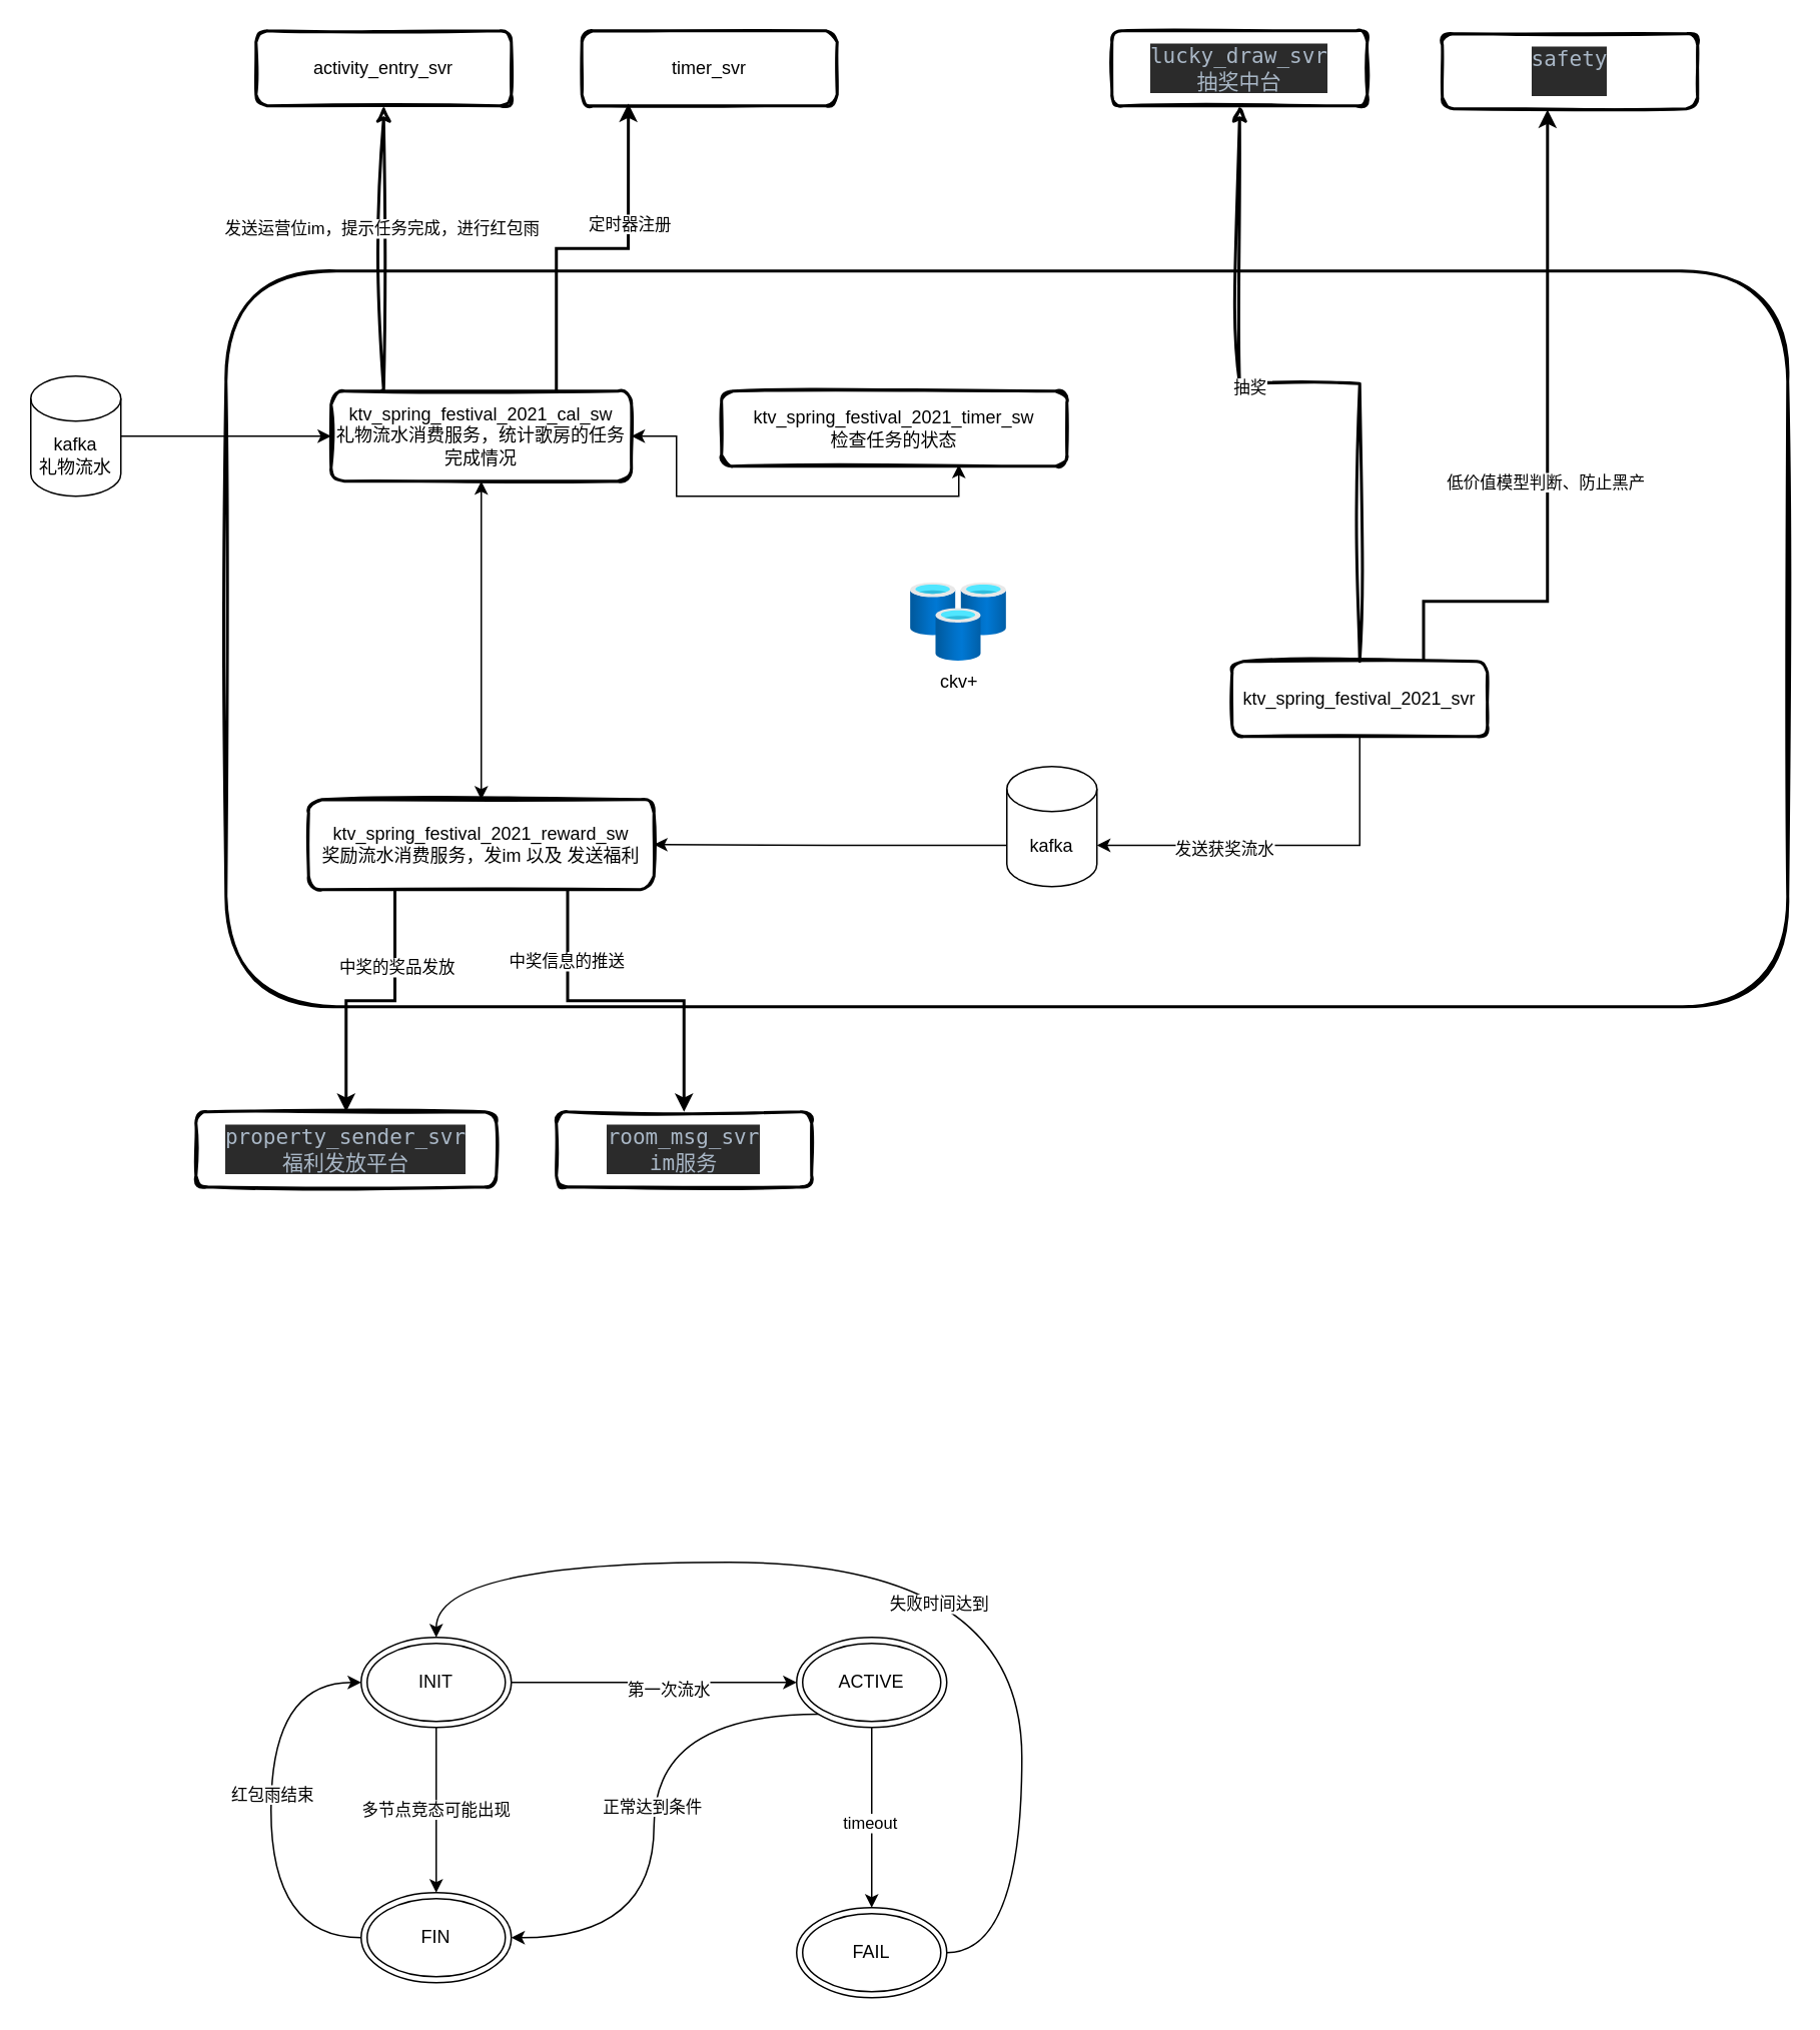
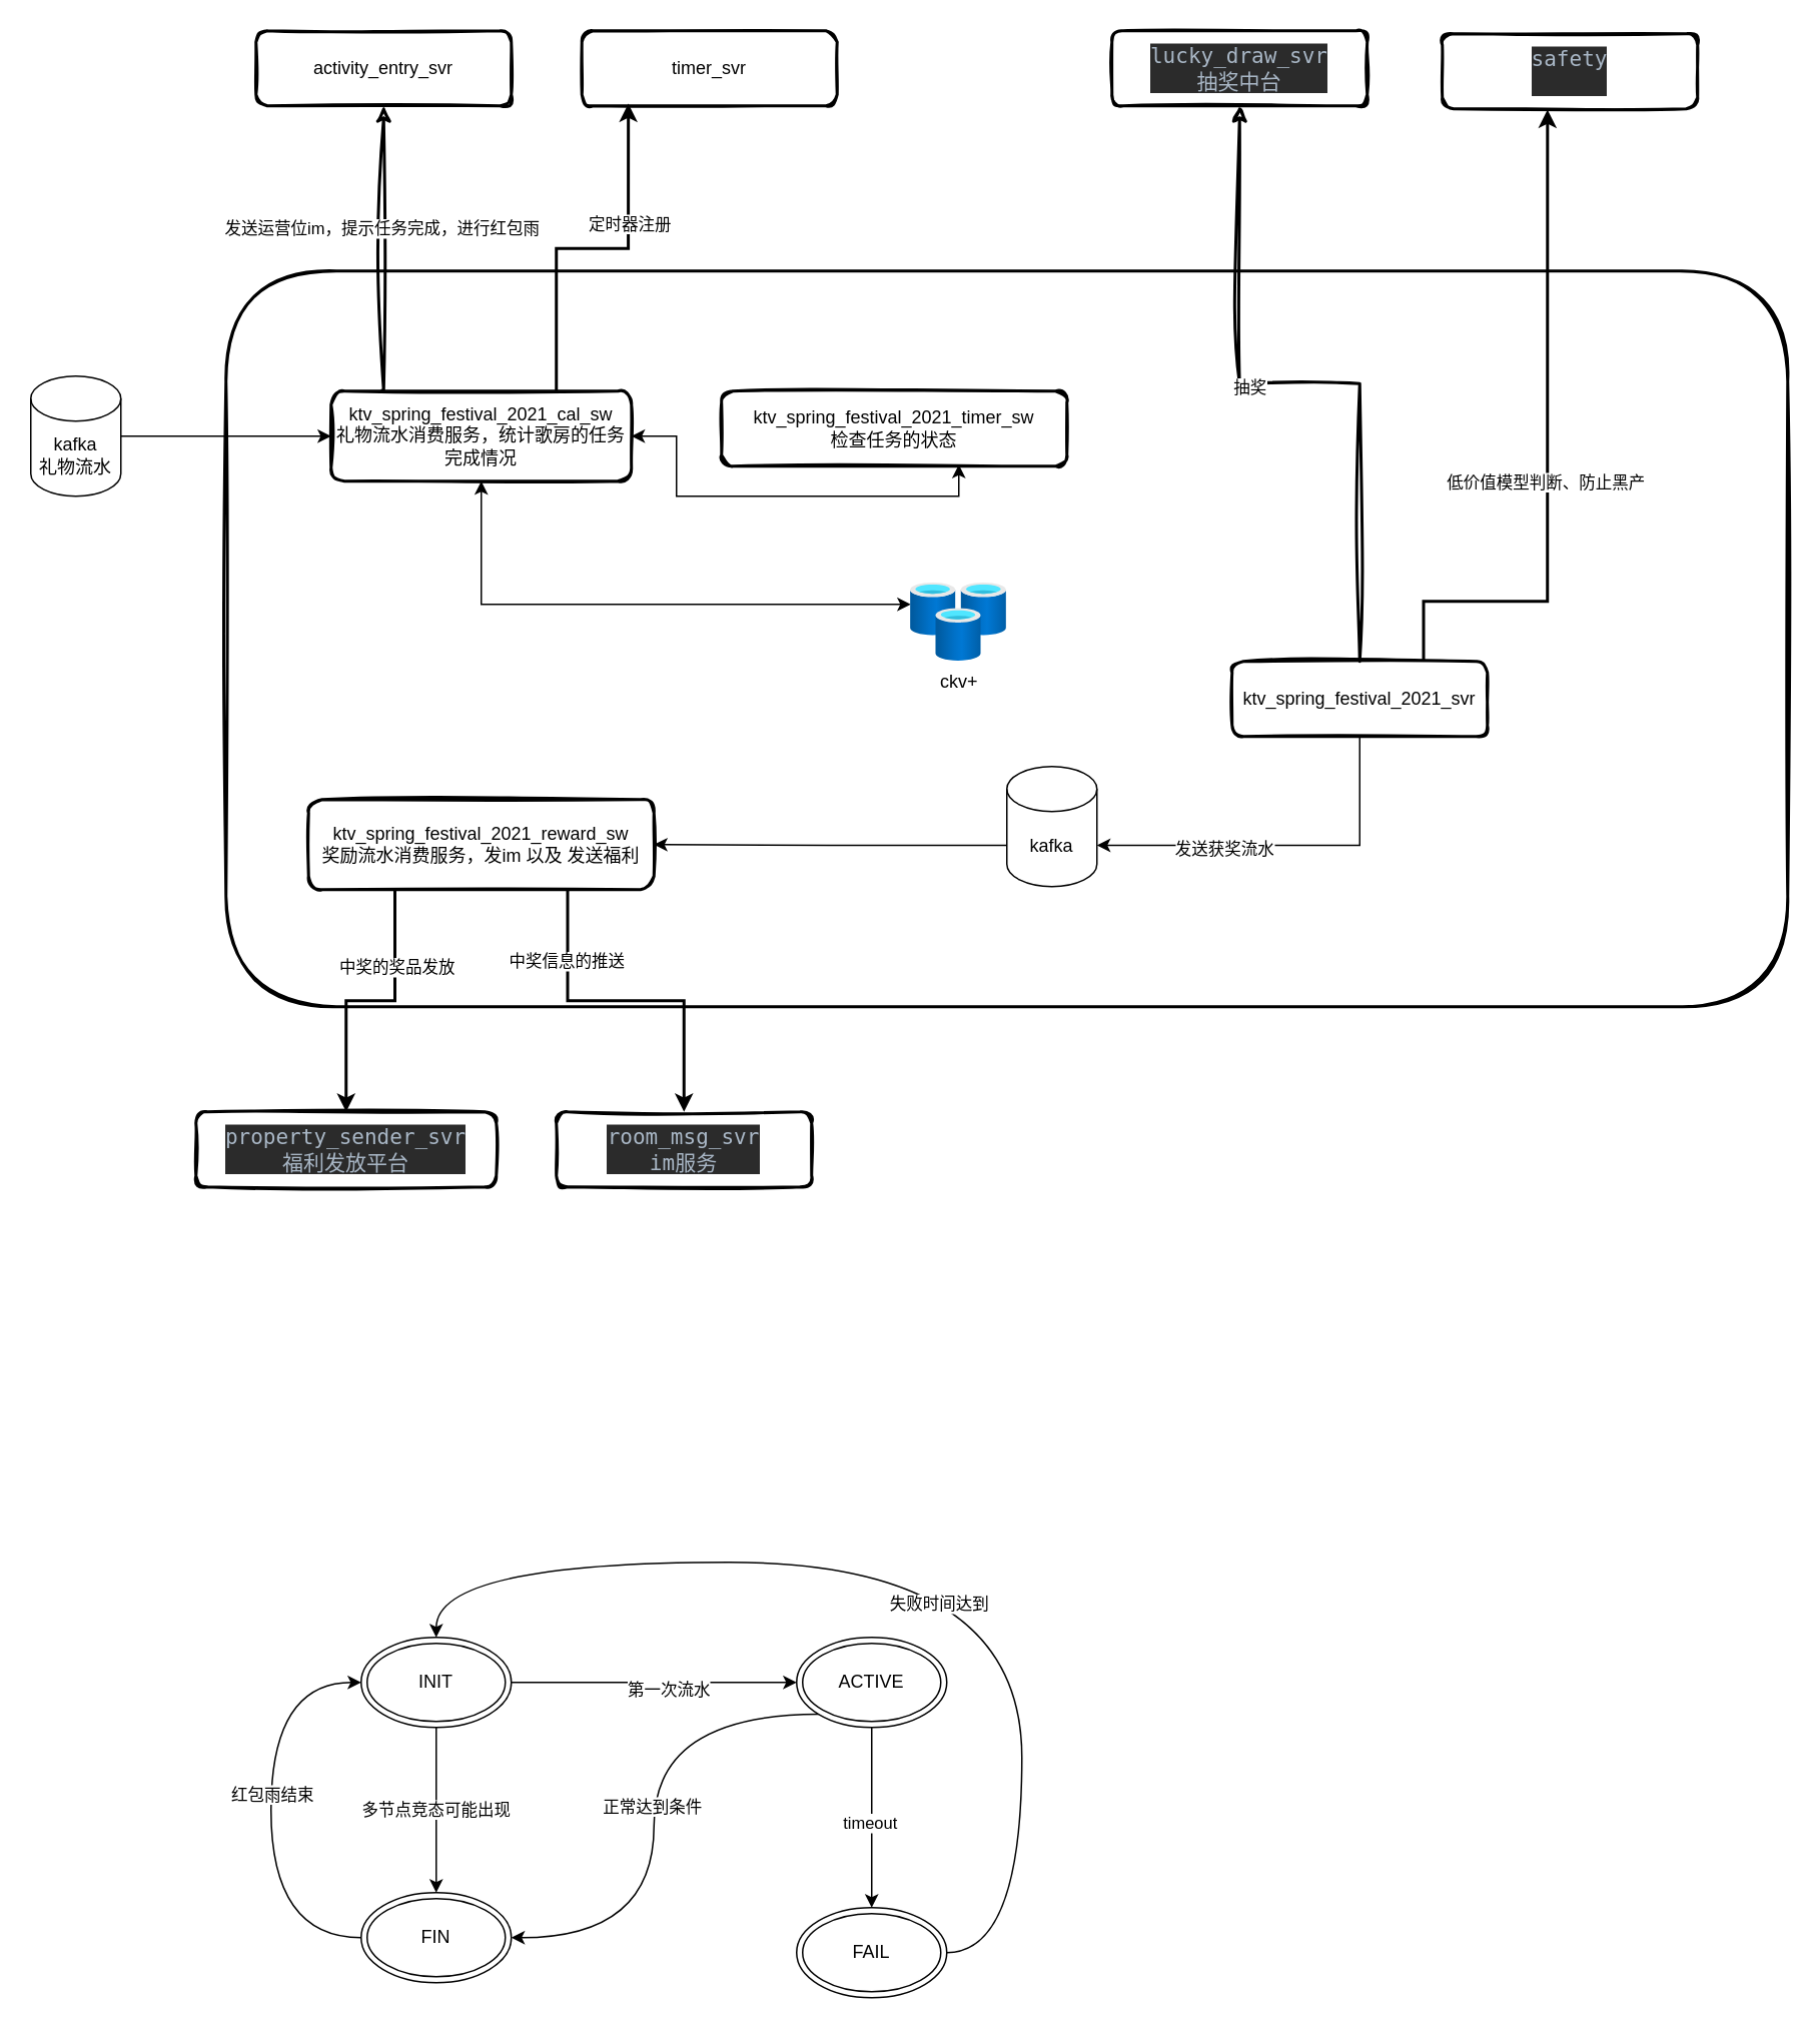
- <mxCell id="7" style="edgeStyle=orthogonalEdgeStyle;rounded=0;orthogonalLoop=1;jettySize=auto;html=1;exitX=0.5;exitY=1;exitDx=0;exitDy=0;startArrow=classic;startFill=1;" edge="1" parent="1" source="8" target="13"><mxGeometry relative="1" as="geometry" /></mxCell>
+ <mxCell id="7" style="edgeStyle=orthogonalEdgeStyle;rounded=0;orthogonalLoop=1;jettySize=auto;html=1;exitX=0.5;exitY=1;exitDx=0;exitDy=0;entryX=0;entryY=0.269;entryDx=0;entryDy=0;entryPerimeter=0;startArrow=classic;startFill=1;" edge="1" parent="1" source="8" target="48"><mxGeometry relative="1" as="geometry" /></mxCell>
